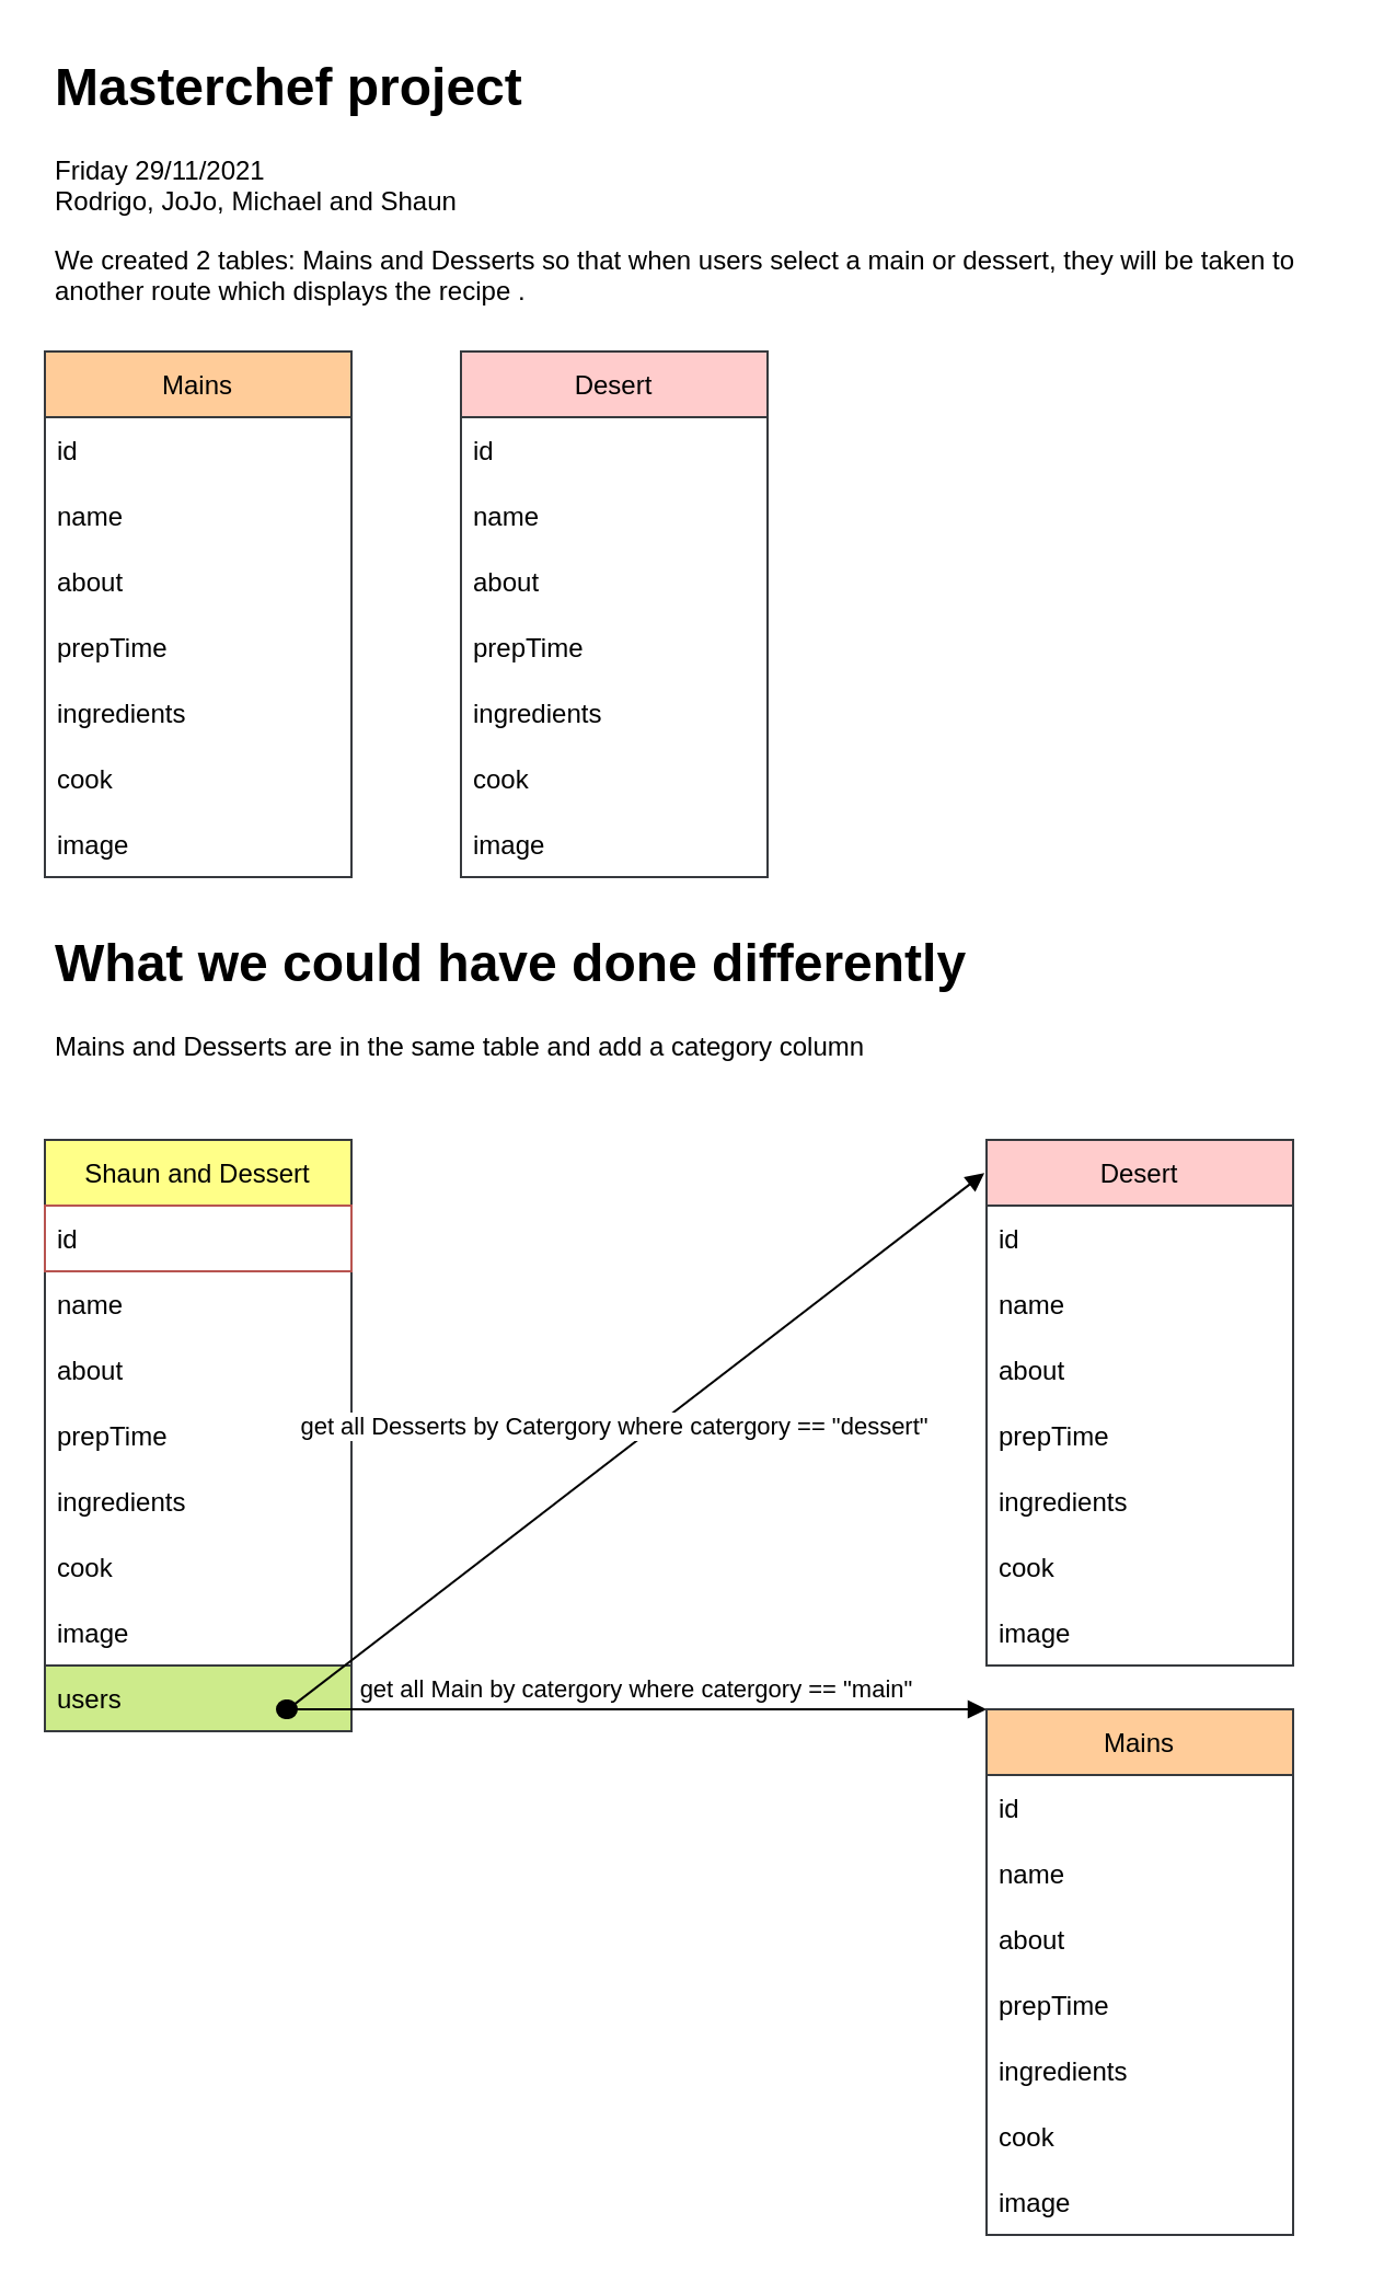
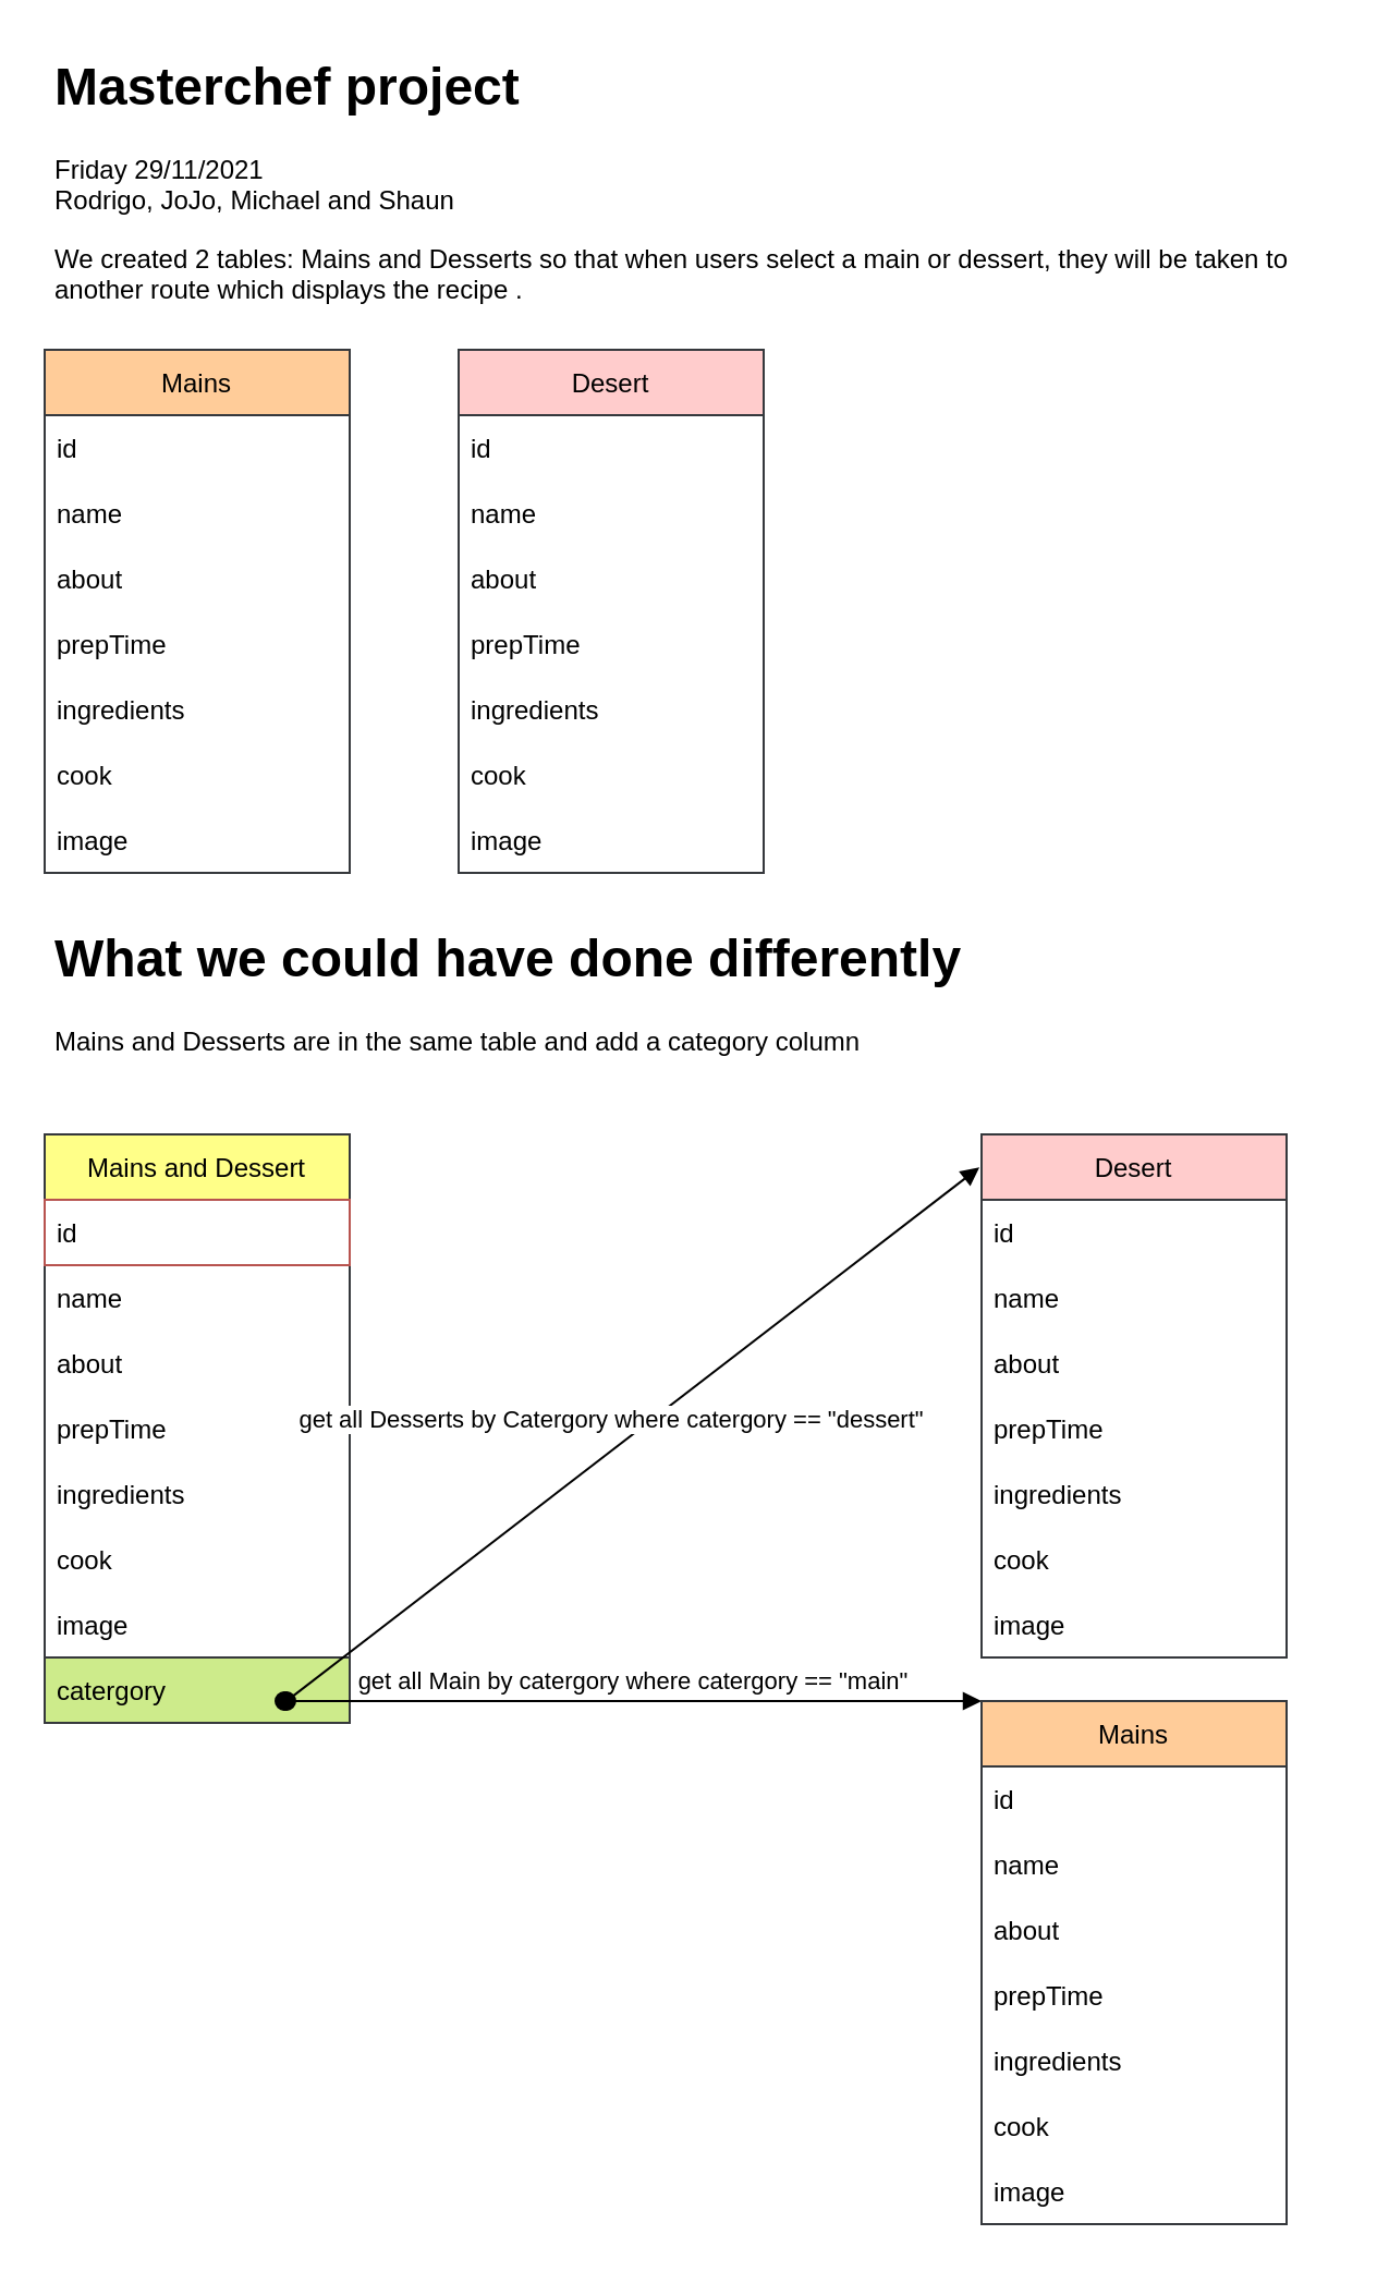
- <mxCell id="20" value="Shaun and Dessert" style="swimlane;fontStyle=0;childLayout=stackLayout;horizontal=1;startSize=30;horizontalStack=0;resizeParent=1;resizeParentMax=0;resizeLast=0;collapsible=1;marginBottom=0;fillColor=#ffff88;strokeColor=#36393d;" vertex="1" parent="1"><mxGeometry x="20" y="520" width="140" height="270" as="geometry" /></mxCell>
+ <mxCell id="20" value="Mains and Dessert" style="swimlane;fontStyle=0;childLayout=stackLayout;horizontal=1;startSize=30;horizontalStack=0;resizeParent=1;resizeParentMax=0;resizeLast=0;collapsible=1;marginBottom=0;fillColor=#ffff88;strokeColor=#36393d;" vertex="1" parent="1"><mxGeometry x="20" y="520" width="140" height="270" as="geometry" /></mxCell>
- <mxCell id="28" value="users" style="text;strokeColor=#36393d;fillColor=#cdeb8b;align=left;verticalAlign=middle;spacingLeft=4;spacingRight=4;overflow=hidden;points=[[0,0.5],[1,0.5]];portConstraint=eastwest;rotatable=0;" vertex="1" parent="20"><mxGeometry y="240" width="140" height="30" as="geometry" /></mxCell>
+ <mxCell id="28" value="catergory" style="text;strokeColor=#36393d;fillColor=#cdeb8b;align=left;verticalAlign=middle;spacingLeft=4;spacingRight=4;overflow=hidden;points=[[0,0.5],[1,0.5]];portConstraint=eastwest;rotatable=0;" vertex="1" parent="20"><mxGeometry y="240" width="140" height="30" as="geometry" /></mxCell>
